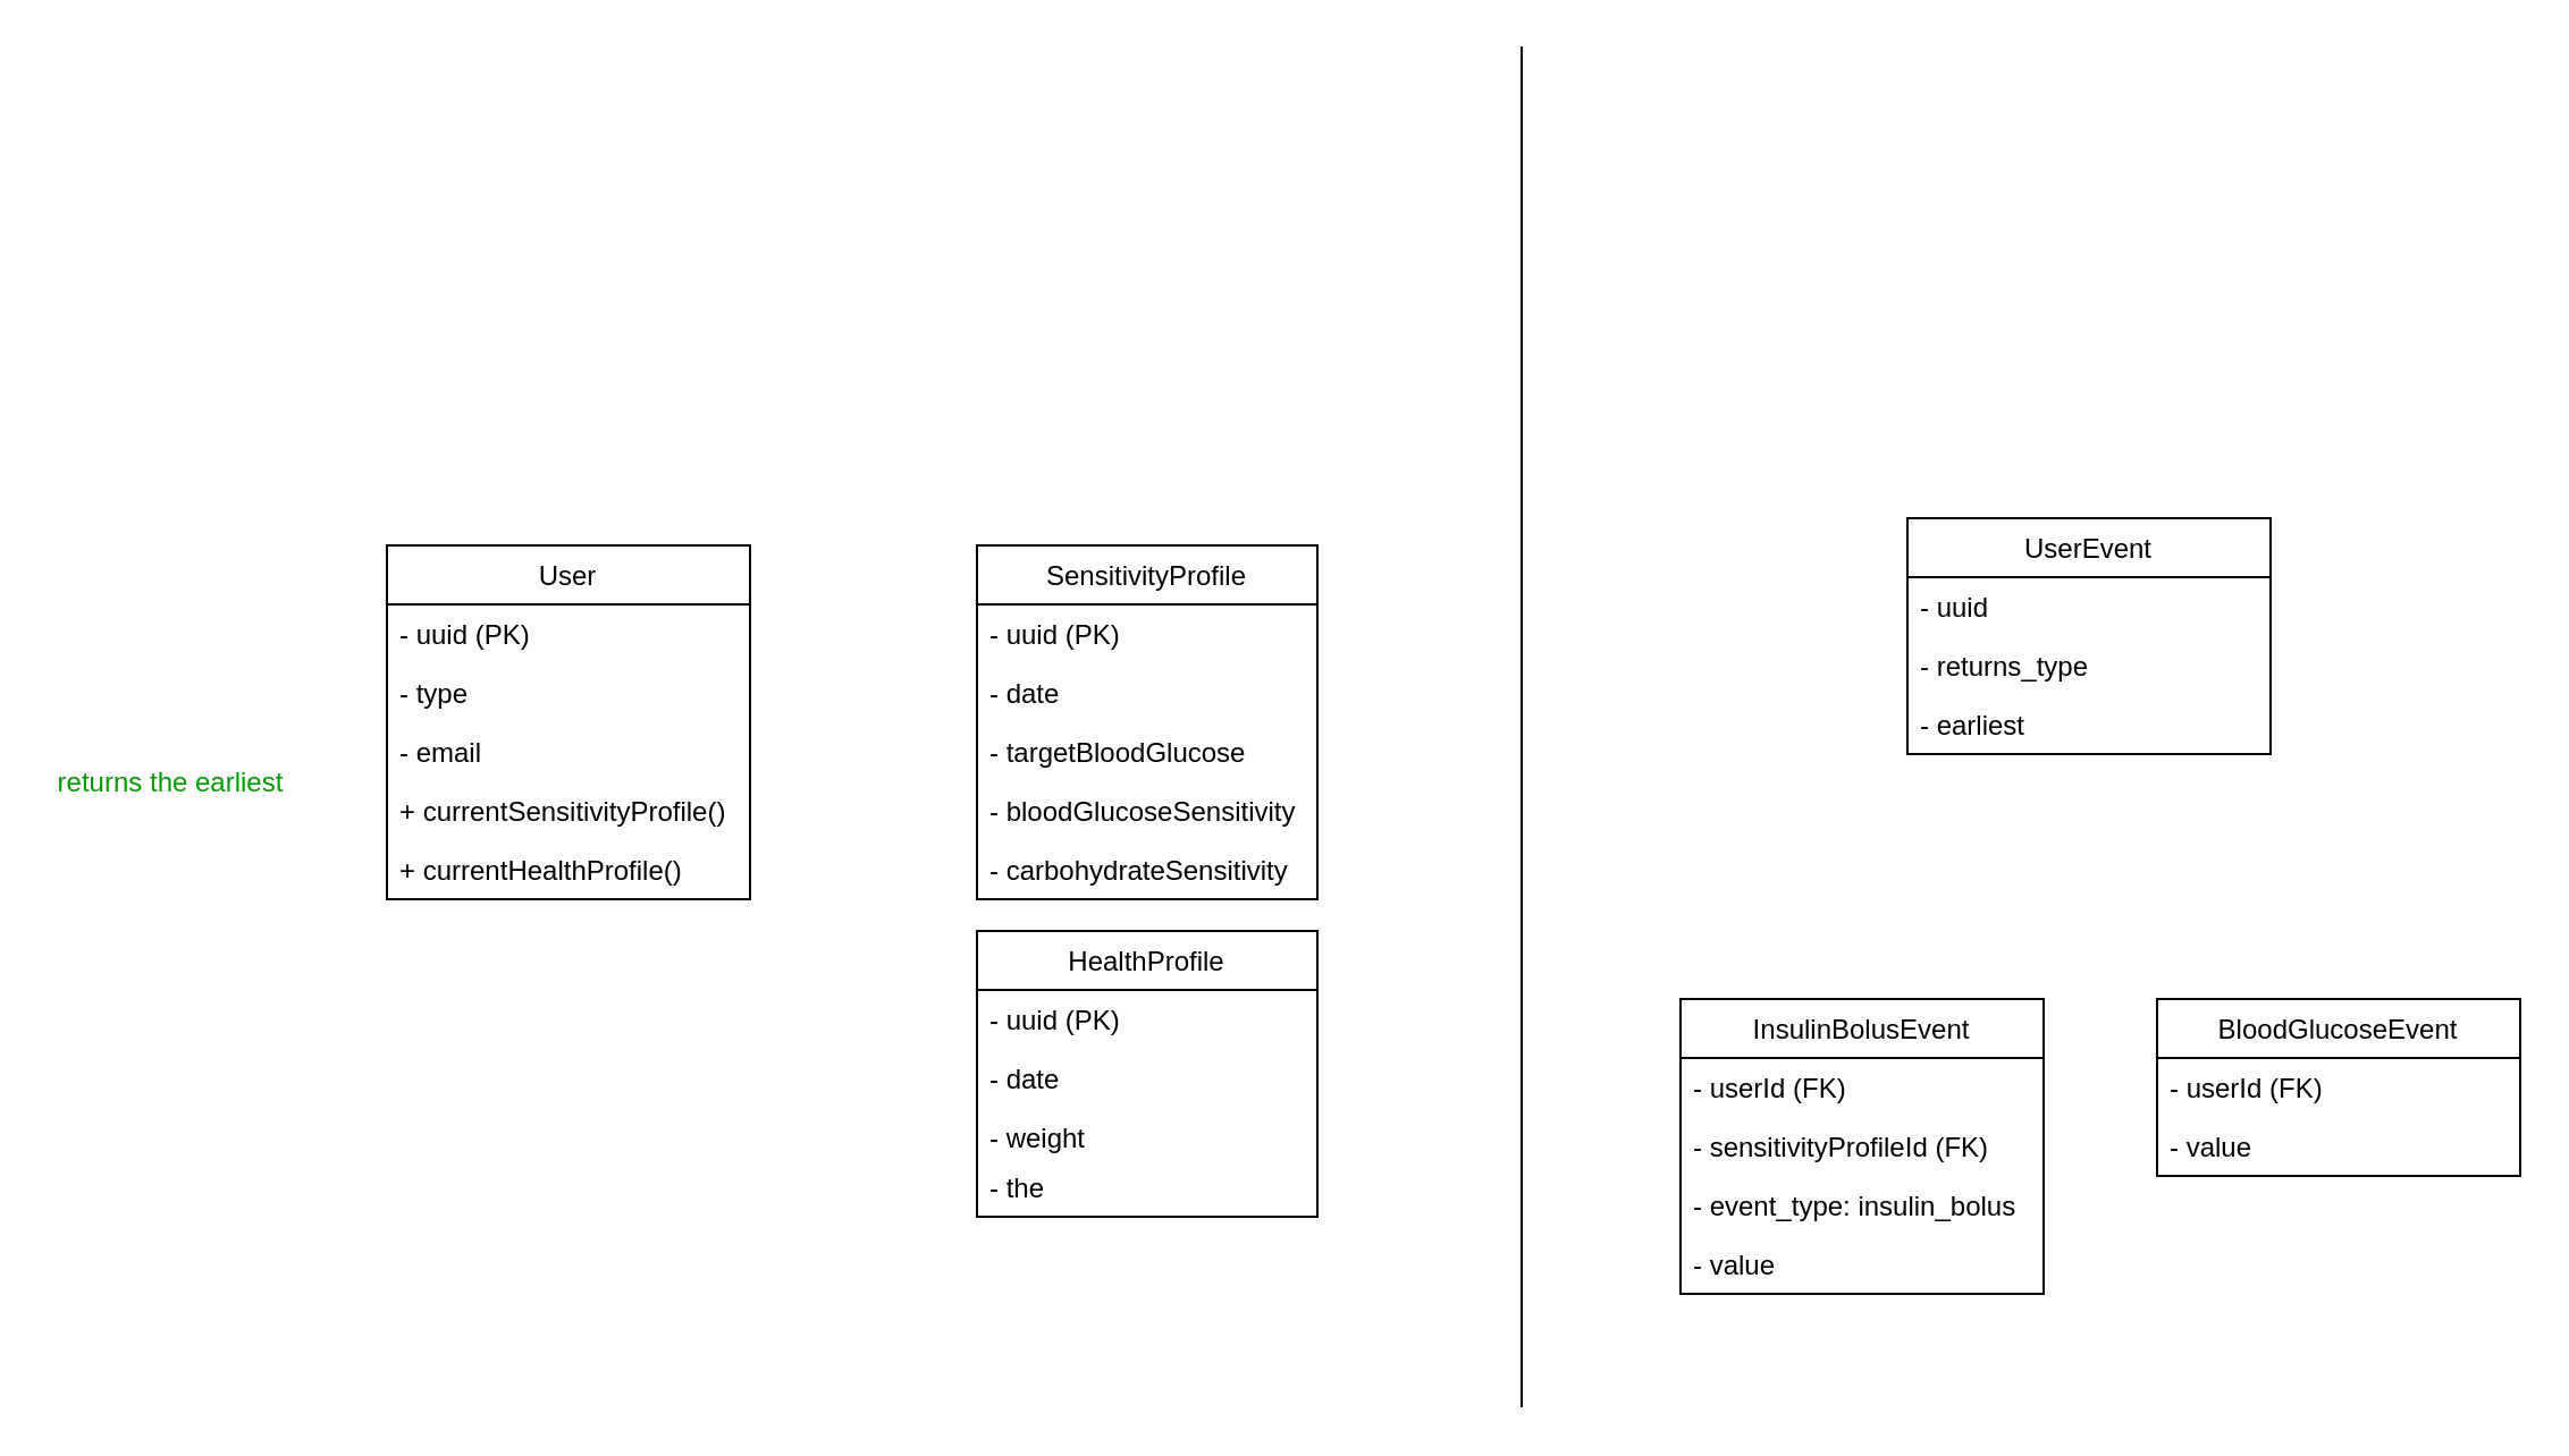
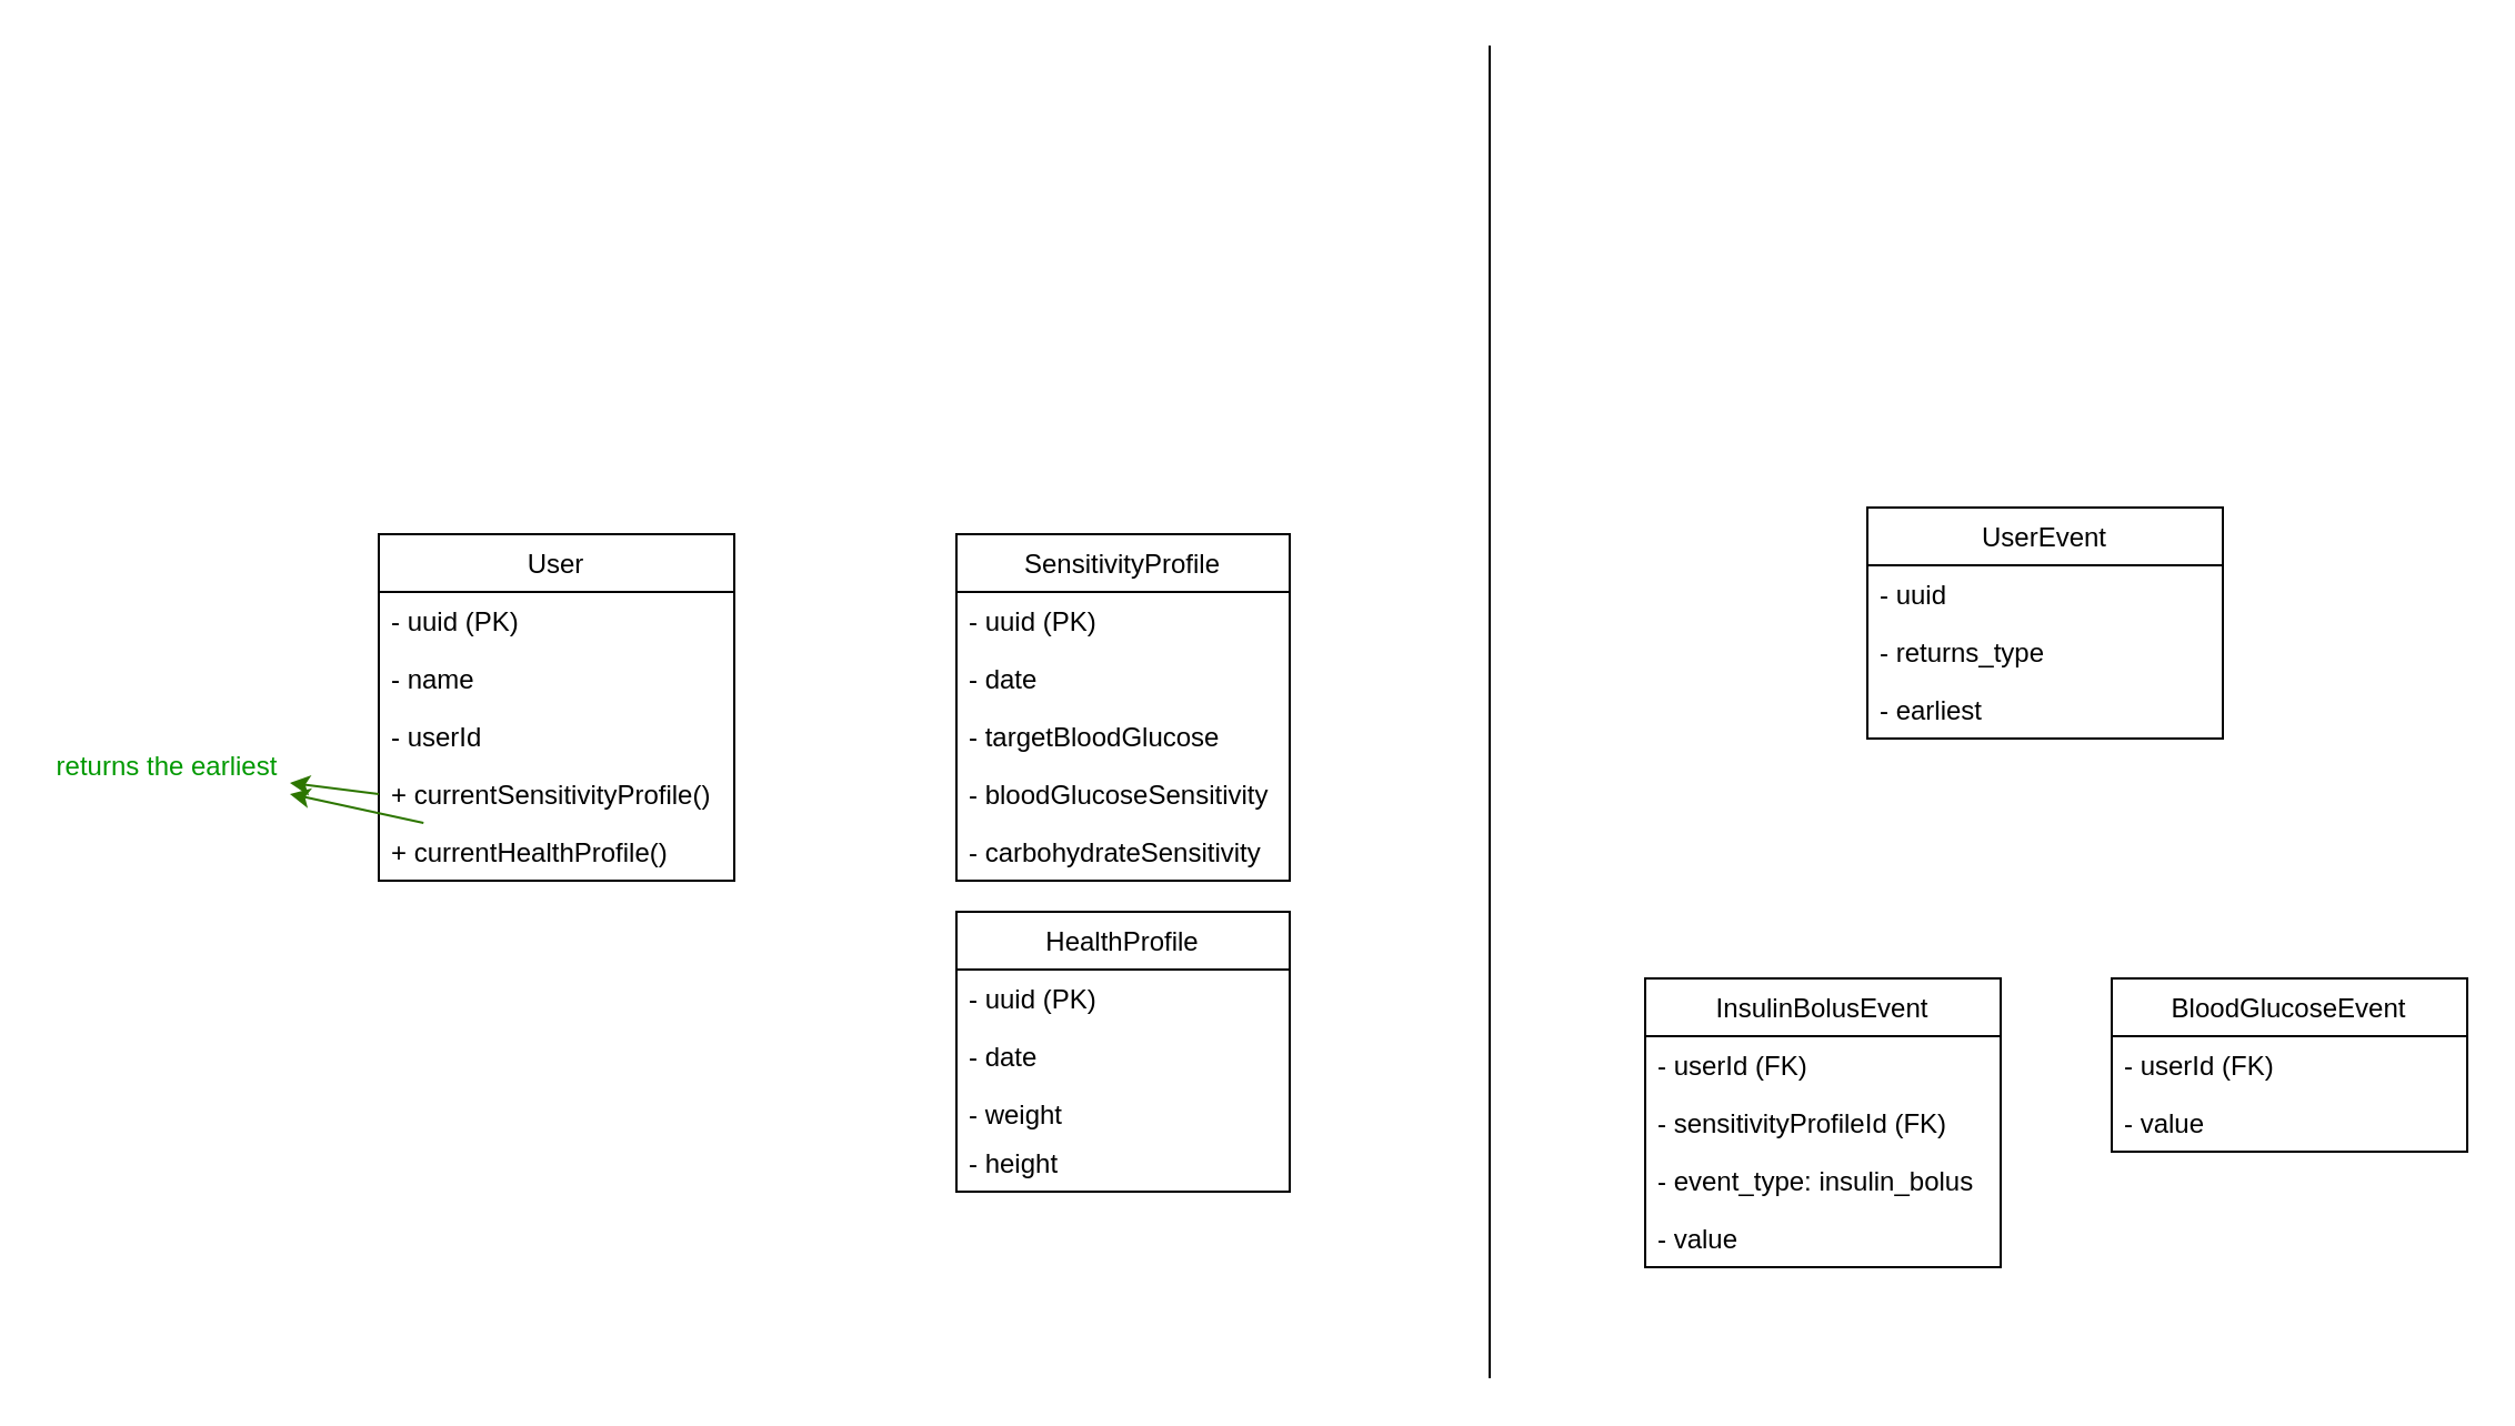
- <mxCell id="4" value="- type" style="text;strokeColor=none;fillColor=none;align=left;verticalAlign=top;spacingLeft=4;spacingRight=4;overflow=hidden;rotatable=0;points=[[0,0.5],[1,0.5]];portConstraint=eastwest;" vertex="1" parent="2"><mxGeometry y="52" width="160" height="26" as="geometry" /></mxCell>
+ <mxCell id="4" value="- name" style="text;strokeColor=none;fillColor=none;align=left;verticalAlign=top;spacingLeft=4;spacingRight=4;overflow=hidden;rotatable=0;points=[[0,0.5],[1,0.5]];portConstraint=eastwest;" vertex="1" parent="2"><mxGeometry y="52" width="160" height="26" as="geometry" /></mxCell>
- <mxCell id="5" value="- email" style="text;strokeColor=none;fillColor=none;align=left;verticalAlign=top;spacingLeft=4;spacingRight=4;overflow=hidden;rotatable=0;points=[[0,0.5],[1,0.5]];portConstraint=eastwest;" vertex="1" parent="2"><mxGeometry y="78" width="160" height="26" as="geometry" /></mxCell>
+ <mxCell id="5" value="- userId" style="text;strokeColor=none;fillColor=none;align=left;verticalAlign=top;spacingLeft=4;spacingRight=4;overflow=hidden;rotatable=0;points=[[0,0.5],[1,0.5]];portConstraint=eastwest;" vertex="1" parent="2"><mxGeometry y="78" width="160" height="26" as="geometry" /></mxCell>
+ <mxCell id="14" style="edgeStyle=none;html=1;exitX=0;exitY=0.5;exitDx=0;exitDy=0;fillColor=#60a917;strokeColor=#2D7600;" edge="1" parent="1" source="6" target="15"><mxGeometry relative="1" as="geometry"><mxPoint x="120" y="357" as="targetPoint" /><mxPoint x="251" y="358" as="sourcePoint" /></mxGeometry></mxCell>
+ <mxCell id="21" style="edgeStyle=none;html=1;fillColor=#60a917;strokeColor=#2D7600;" edge="1" parent="1" source="7" target="15"><mxGeometry relative="1" as="geometry"><mxPoint x="140" y="393" as="targetPoint" /><mxPoint x="180" y="393" as="sourcePoint" /></mxGeometry></mxCell>
- <mxCell id="20" value="- the" style="text;strokeColor=none;fillColor=none;align=left;verticalAlign=top;spacingLeft=4;spacingRight=4;overflow=hidden;rotatable=0;points=[[0,0.5],[1,0.5]];portConstraint=eastwest;" vertex="1" parent="16"><mxGeometry y="100" width="150" height="26" as="geometry" /></mxCell>
+ <mxCell id="20" value="- height" style="text;strokeColor=none;fillColor=none;align=left;verticalAlign=top;spacingLeft=4;spacingRight=4;overflow=hidden;rotatable=0;points=[[0,0.5],[1,0.5]];portConstraint=eastwest;" vertex="1" parent="16"><mxGeometry y="100" width="150" height="26" as="geometry" /></mxCell>
